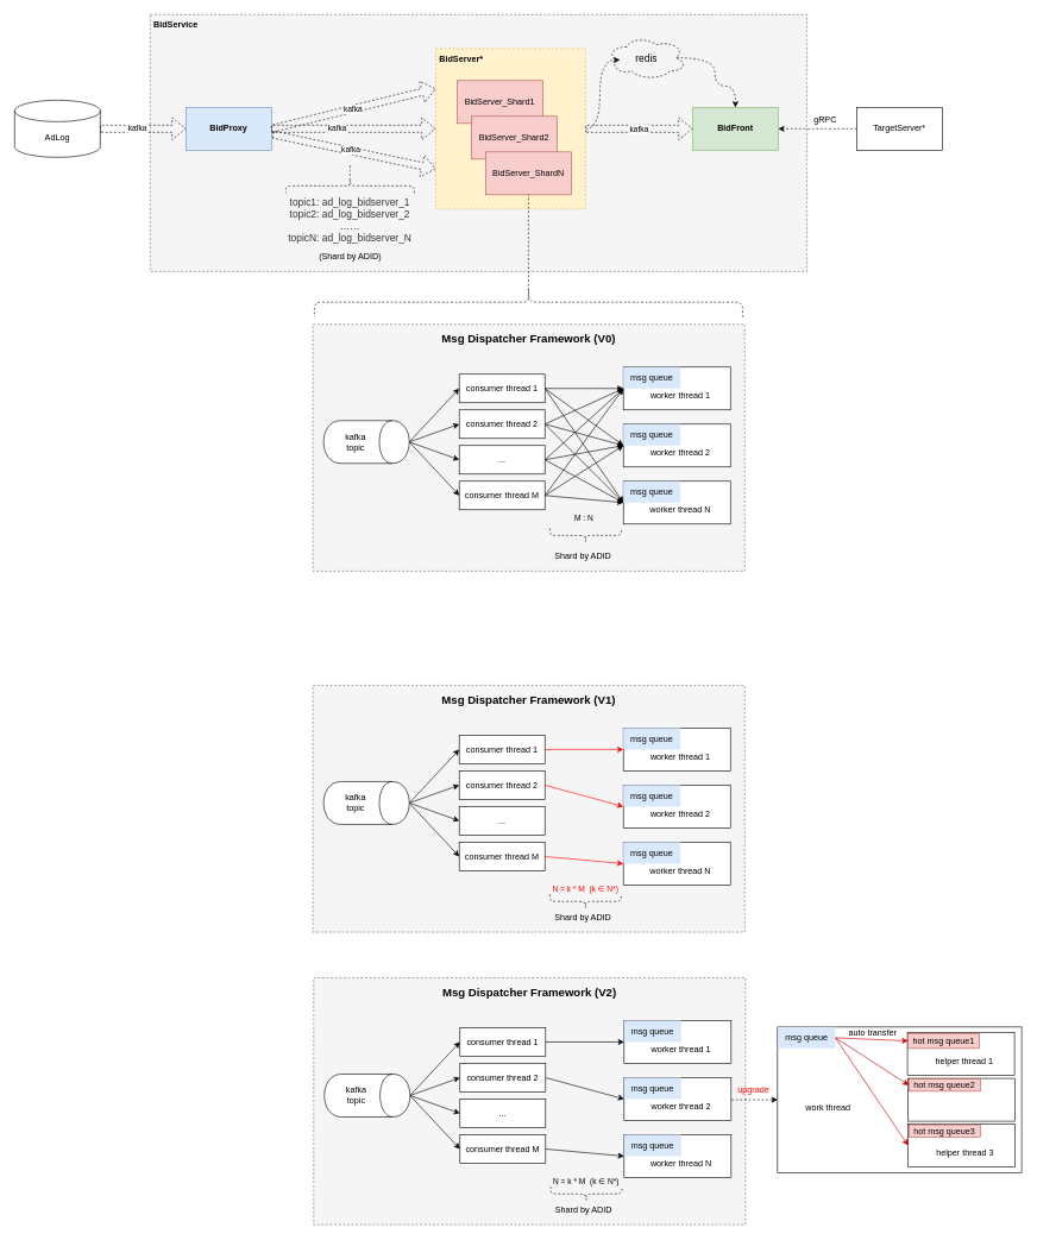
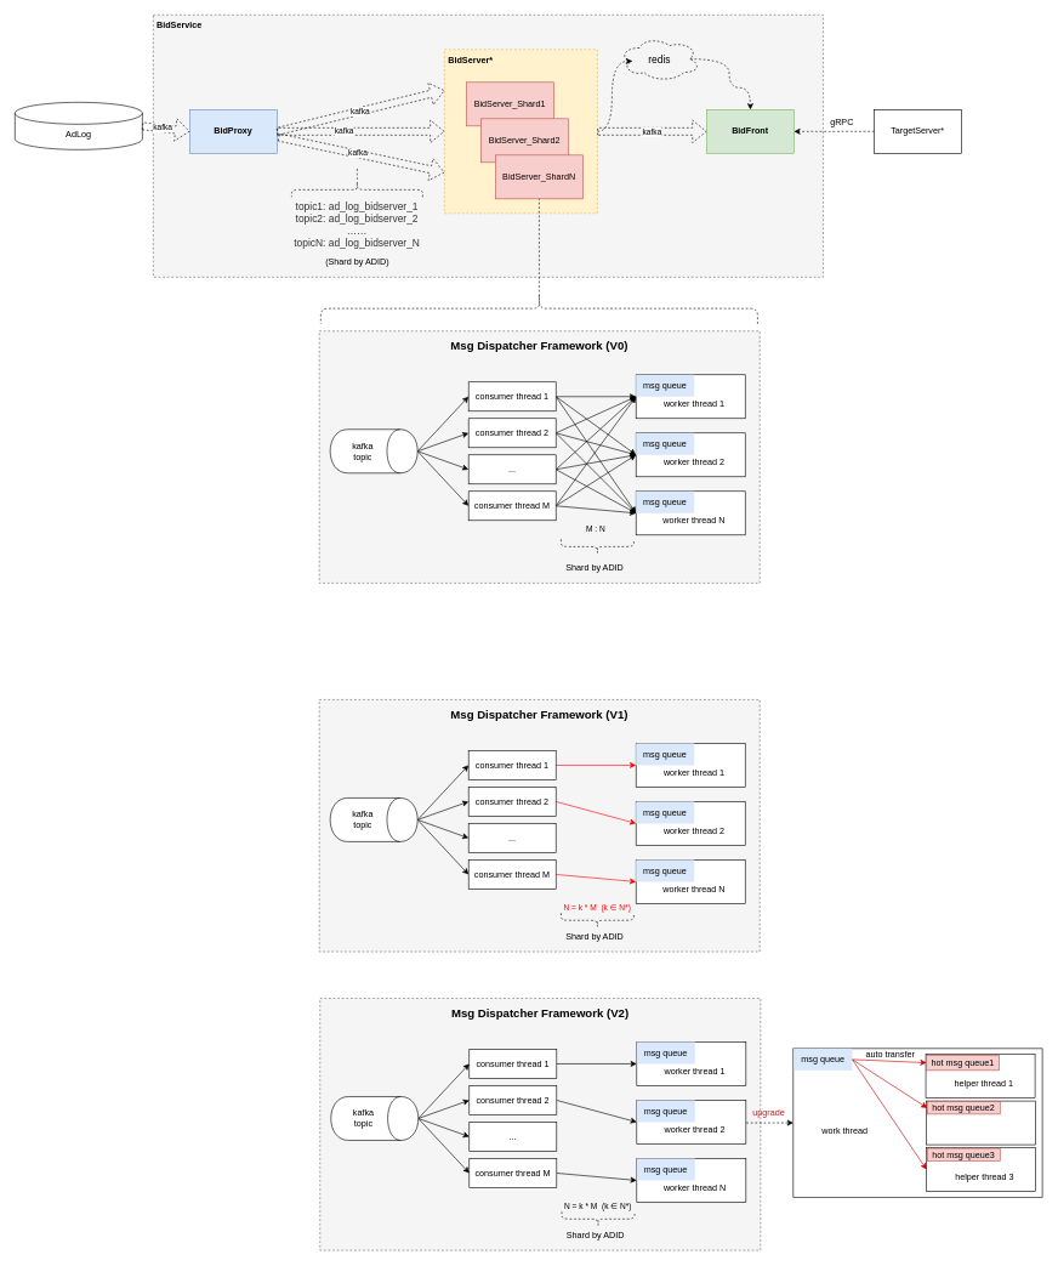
- <mxCell id="5" value="AdLog" style="shape=cylinder3;whiteSpace=wrap;html=1;boundedLbl=1;backgroundOutline=1;size=15;" vertex="1" parent="1"><mxGeometry x="20" y="140" width="120" height="80" as="geometry" /></mxCell>
+ <mxCell id="5" value="AdLog" style="shape=cylinder3;whiteSpace=wrap;html=1;boundedLbl=1;backgroundOutline=1;size=15;" vertex="1" parent="1"><mxGeometry x="20" y="140" width="175" height="65" as="geometry" /></mxCell>
